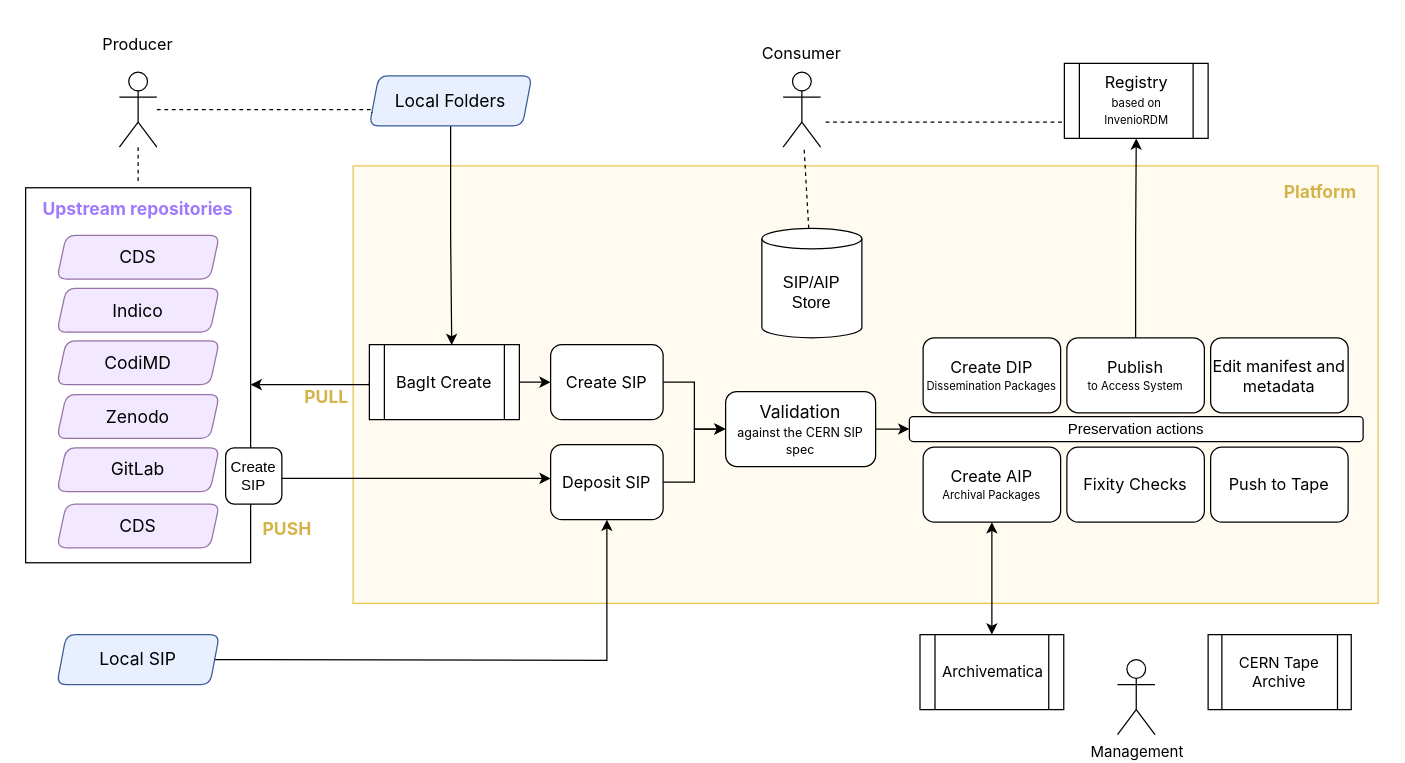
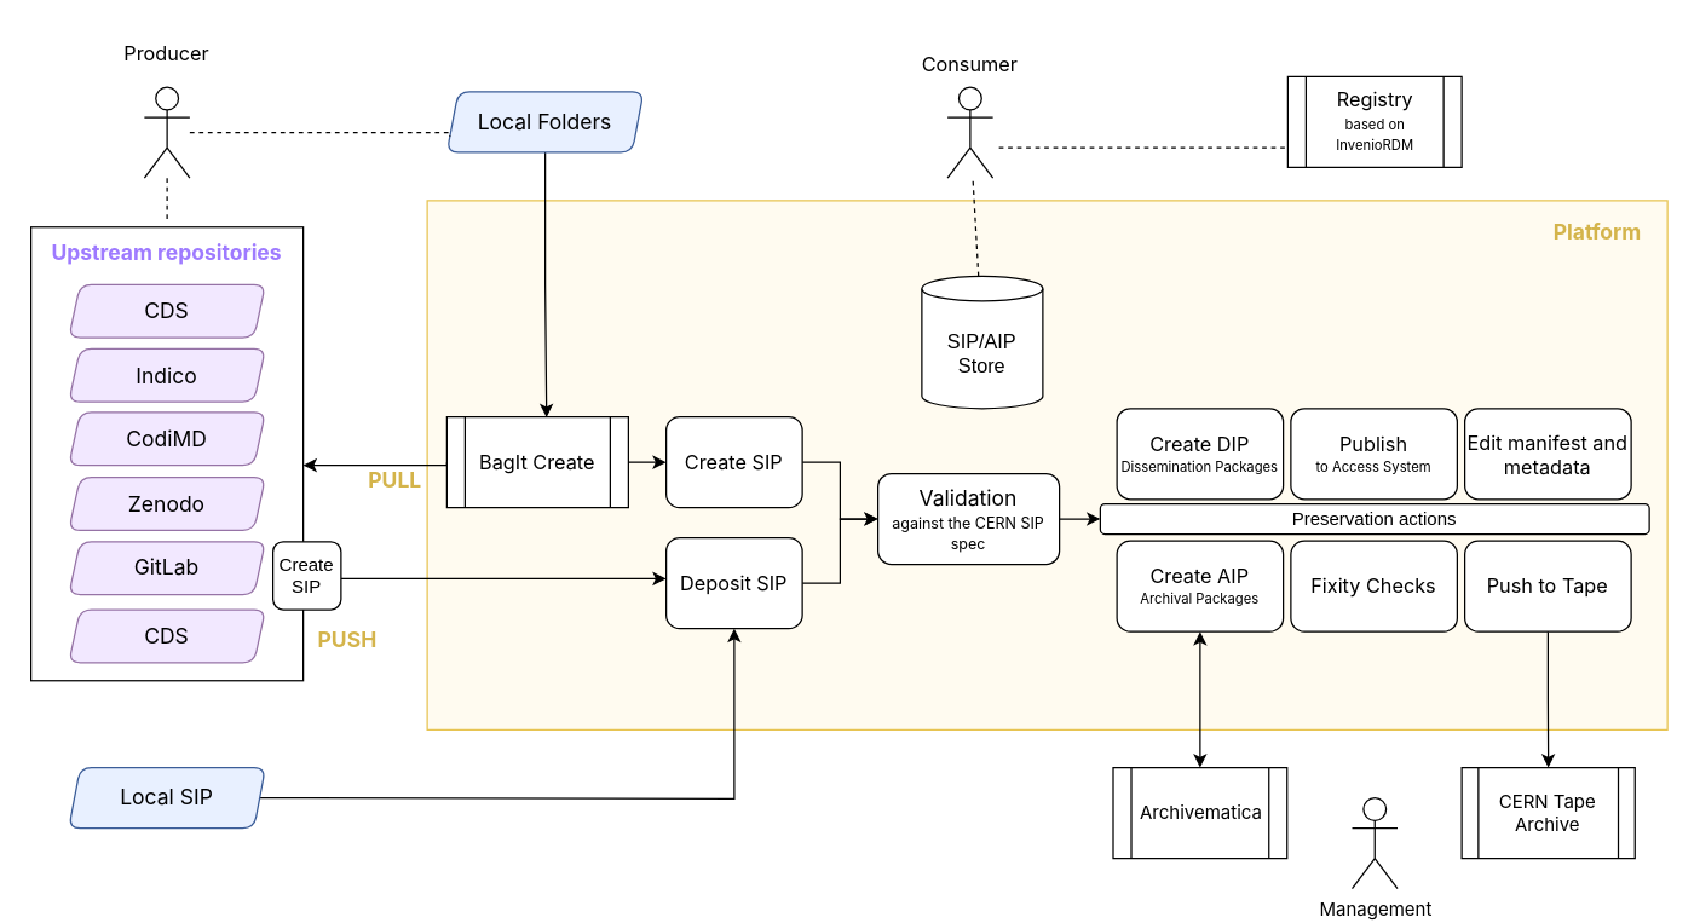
- <mxCell id="38" style="edgeStyle=orthogonalEdgeStyle;rounded=0;orthogonalLoop=1;jettySize=auto;html=1;entryX=0.5;entryY=1;entryDx=0;entryDy=0;" parent="1" source="40" target="22" edge="1"><mxGeometry relative="1" as="geometry" /></mxCell>
+ <mxCell id="17" style="edgeStyle=orthogonalEdgeStyle;rounded=0;orthogonalLoop=1;jettySize=auto;html=1;entryX=0.5;entryY=0;entryDx=0;entryDy=0;fontFamily=Inter;fontSource=https%3A%2F%2Ffonts.googleapis.com%2Fcss%3Ffamily%3DInter;fontSize=12;fontStyle=0;endArrow=classic;endFill=1;" parent="1" source="18" target="12" edge="1"><mxGeometry relative="1" as="geometry" /></mxCell>
